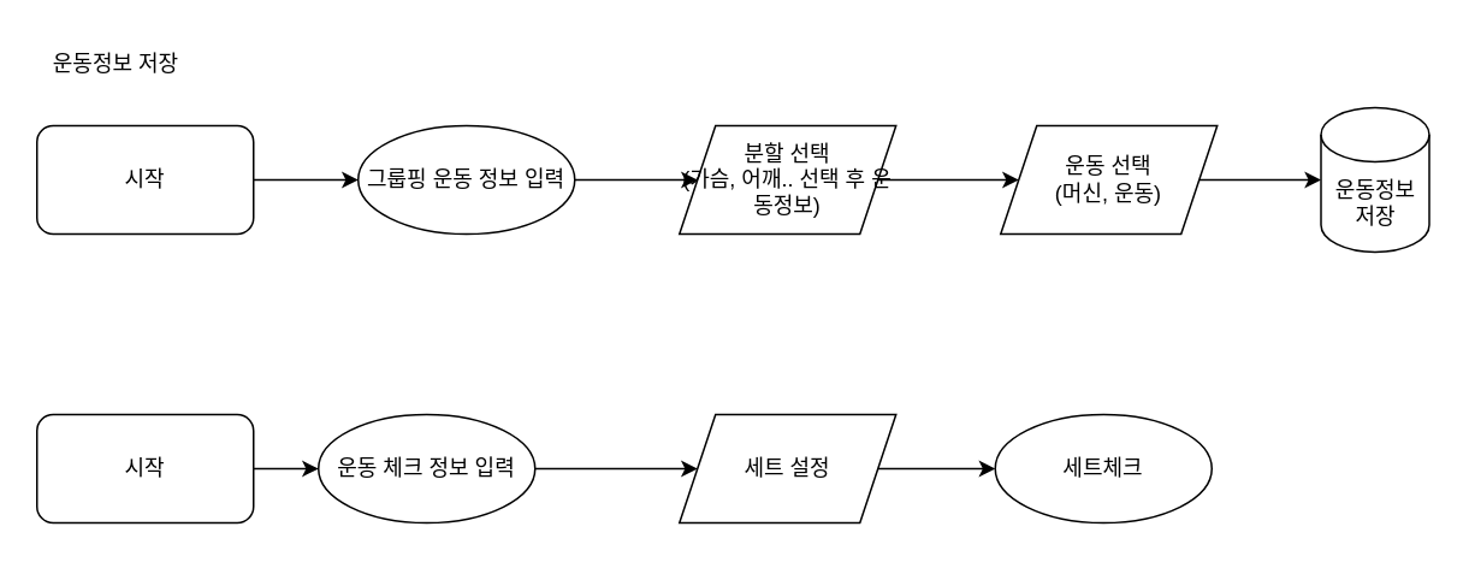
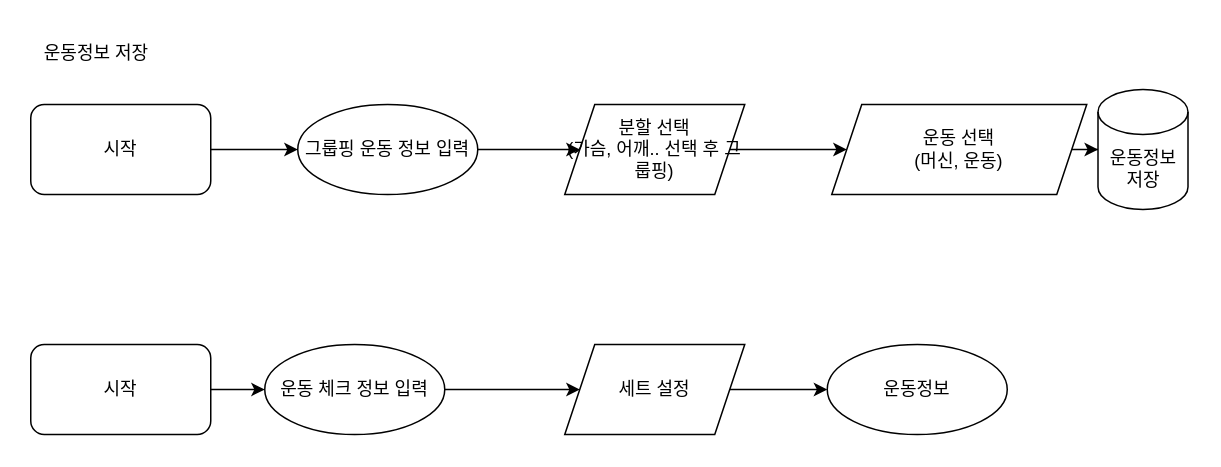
- <mxCell id="5" value="분할 선택&lt;br&gt;(가슴, 어깨.. 선택 후 운동정보)" style="shape=parallelogram;perimeter=parallelogramPerimeter;whiteSpace=wrap;html=1;fixedSize=1;" parent="1" vertex="1"><mxGeometry x="376" y="69" width="120" height="60" as="geometry" /></mxCell>
+ <mxCell id="5" value="분할 선택&lt;br&gt;(가슴, 어깨.. 선택 후 그룹핑)" style="shape=parallelogram;perimeter=parallelogramPerimeter;whiteSpace=wrap;html=1;fixedSize=1;" parent="1" vertex="1"><mxGeometry x="376" y="69" width="120" height="60" as="geometry" /></mxCell>
- <mxCell id="9" value="운동 선택&lt;br&gt;(머신, 운동)" style="shape=parallelogram;perimeter=parallelogramPerimeter;whiteSpace=wrap;html=1;fixedSize=1;" parent="1" vertex="1"><mxGeometry x="554" y="69" width="120" height="60" as="geometry" /></mxCell>
+ <mxCell id="9" value="운동 선택&lt;br&gt;(머신, 운동)" style="shape=parallelogram;perimeter=parallelogramPerimeter;whiteSpace=wrap;html=1;fixedSize=1;" parent="1" vertex="1"><mxGeometry x="554" y="69" width="170" height="60" as="geometry" /></mxCell>
- <mxCell id="18" value="세트체크" style="ellipse;whiteSpace=wrap;html=1;rounded=0;" parent="1" vertex="1"><mxGeometry x="551" y="229" width="120" height="60" as="geometry" /></mxCell>
+ <mxCell id="18" value="운동정보" style="ellipse;whiteSpace=wrap;html=1;rounded=0;" parent="1" vertex="1"><mxGeometry x="551" y="229" width="120" height="60" as="geometry" /></mxCell>
